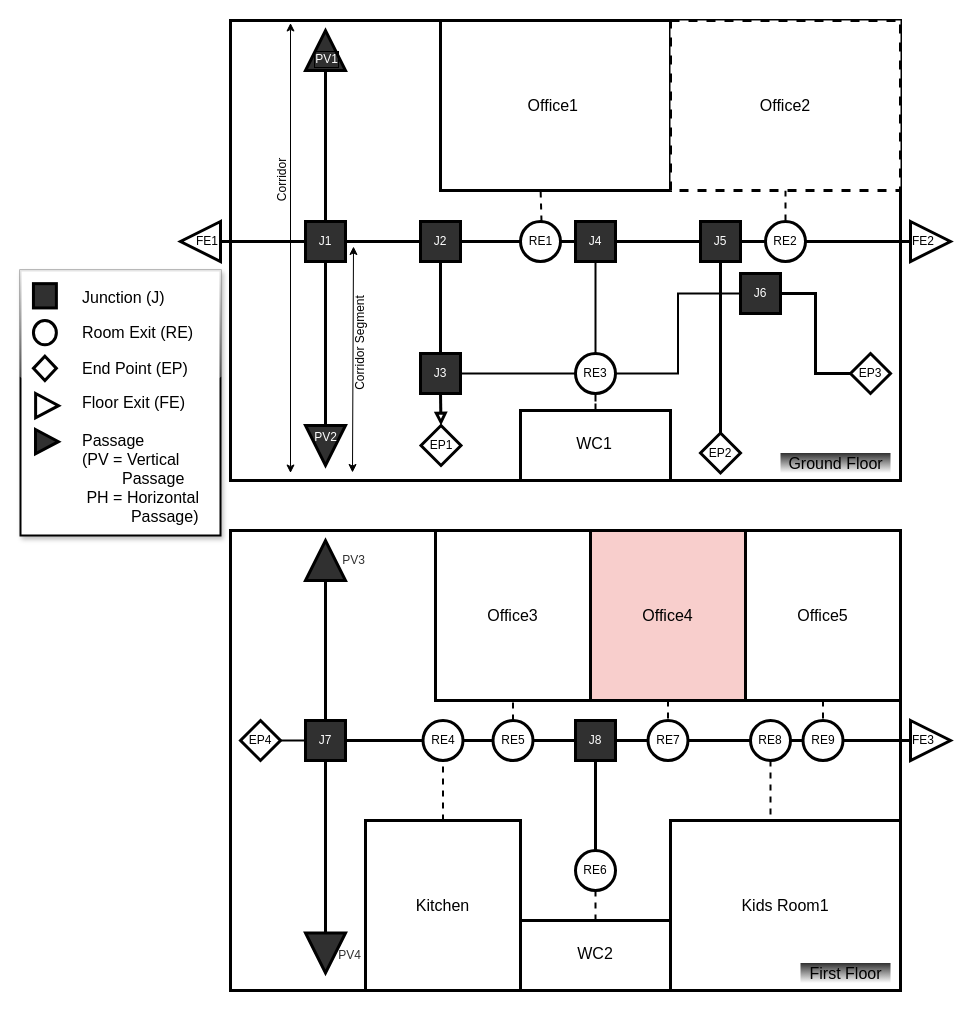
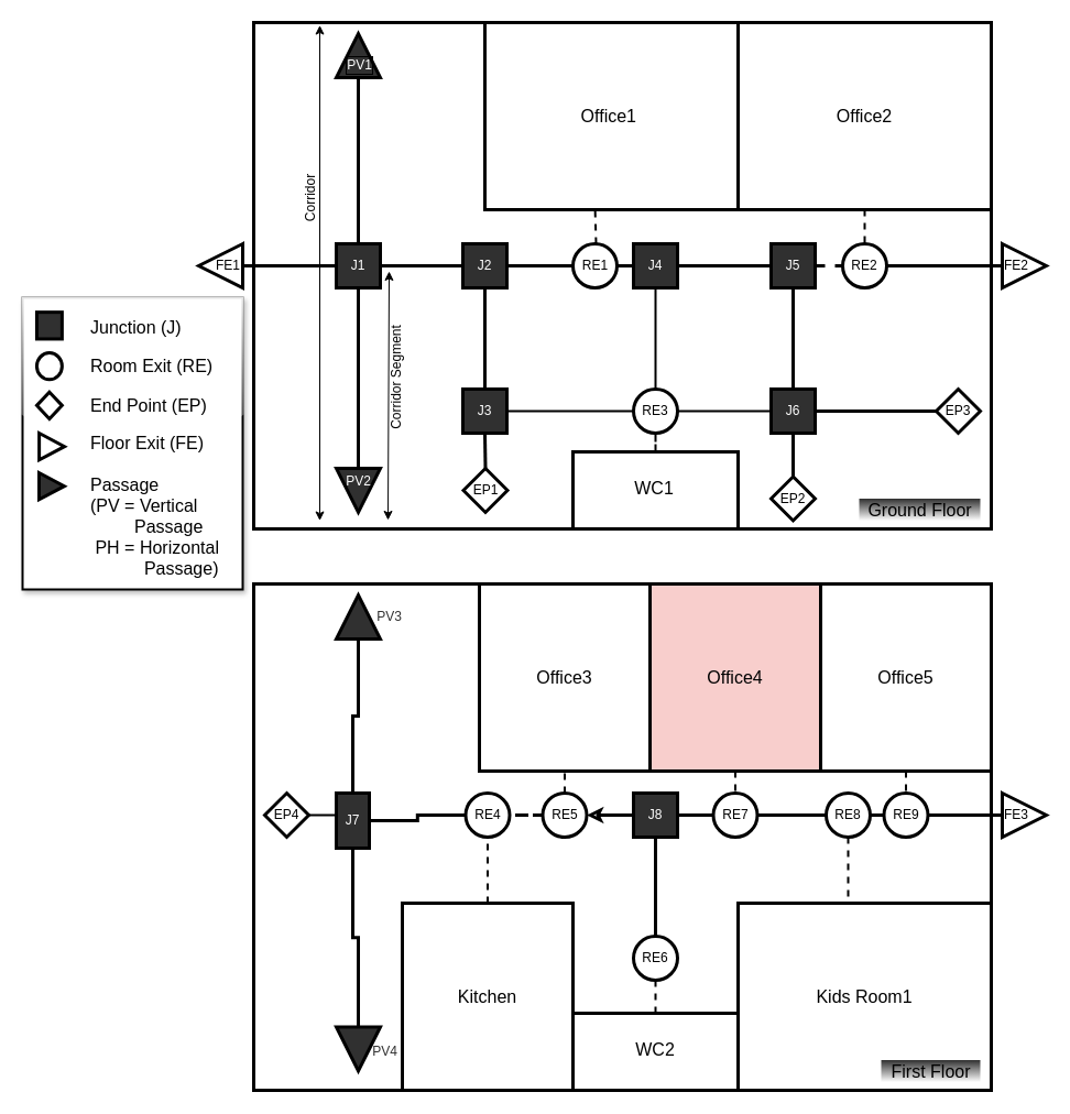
- <mxCell id="5" value="&lt;span style=&quot;font-size: 16px&quot;&gt;Office2&lt;/span&gt;" style="rounded=0;whiteSpace=wrap;html=1;fillColor=#ffffff;strokeWidth=3;dashed=1;" parent="1" vertex="1"><mxGeometry x="670" y="20" width="230" height="170" as="geometry" /></mxCell>
+ <mxCell id="5" value="&lt;span style=&quot;font-size: 16px&quot;&gt;Office2&lt;/span&gt;" style="rounded=0;whiteSpace=wrap;html=1;fillColor=#ffffff;strokeWidth=3;" parent="1" vertex="1"><mxGeometry x="670" y="20" width="230" height="170" as="geometry" /></mxCell>
- <mxCell id="39" style="edgeStyle=orthogonalEdgeStyle;rounded=0;orthogonalLoop=1;jettySize=auto;html=1;exitX=1;exitY=0.5;exitDx=0;exitDy=0;entryX=0;entryY=0.5;entryDx=0;entryDy=0;endArrow=none;endFill=0;strokeWidth=3;fontSize=12;" parent="1" source="52" target="44" edge="1"><mxGeometry relative="1" as="geometry" /></mxCell>
+ <mxCell id="39" style="edgeStyle=orthogonalEdgeStyle;rounded=0;orthogonalLoop=1;jettySize=auto;html=1;exitX=1;exitY=0.5;exitDx=0;exitDy=0;entryX=0;entryY=0.5;entryDx=0;entryDy=0;endArrow=none;endFill=0;strokeWidth=3;fontSize=12;dashed=1;" parent="1" source="52" target="44" edge="1"><mxGeometry relative="1" as="geometry" /></mxCell>
- <mxCell id="64" value="J6" style="whiteSpace=wrap;html=1;aspect=fixed;strokeColor=#000000;strokeWidth=3;fillColor=#303030;gradientColor=none;fontSize=12;fontColor=#FFFFFF;" parent="1" vertex="1"><mxGeometry x="740" y="273" width="40" height="40" as="geometry" /></mxCell>
+ <mxCell id="64" value="J6" style="whiteSpace=wrap;html=1;aspect=fixed;strokeColor=#000000;strokeWidth=3;fillColor=#303030;gradientColor=none;fontSize=12;fontColor=#FFFFFF;" parent="1" vertex="1"><mxGeometry x="700" y="353" width="40" height="40" as="geometry" /></mxCell>
- <mxCell id="66" style="edgeStyle=orthogonalEdgeStyle;rounded=0;orthogonalLoop=1;jettySize=auto;html=1;exitX=0.5;exitY=1;exitDx=0;exitDy=0;entryX=0.5;entryY=0;entryDx=0;entryDy=0;endArrow=block;endFill=0;strokeWidth=3;fontSize=12;" parent="1" source="78" target="68" edge="1"><mxGeometry relative="1" as="geometry" /></mxCell>
+ <mxCell id="66" style="edgeStyle=orthogonalEdgeStyle;rounded=0;orthogonalLoop=1;jettySize=auto;html=1;exitX=0.5;exitY=1;exitDx=0;exitDy=0;entryX=0.5;entryY=0;entryDx=0;entryDy=0;endArrow=none;endFill=0;strokeWidth=3;fontSize=12;" parent="1" source="78" target="68" edge="1"><mxGeometry relative="1" as="geometry" /></mxCell>
- <mxCell id="56" value="J7" style="whiteSpace=wrap;html=1;aspect=fixed;strokeColor=#000000;strokeWidth=3;fillColor=#303030;gradientColor=none;fontSize=12;fontColor=#FFFFFF;" parent="1" vertex="1"><mxGeometry x="305" y="720" width="40" height="40" as="geometry" /></mxCell>
+ <mxCell id="56" value="J7" style="whiteSpace=wrap;html=1;aspect=fixed;strokeColor=#000000;strokeWidth=3;fillColor=#303030;gradientColor=none;fontSize=12;fontColor=#FFFFFF;" parent="1" vertex="1"><mxGeometry x="305" y="720" width="30" height="50" as="geometry" /></mxCell>
- <mxCell id="20" style="edgeStyle=orthogonalEdgeStyle;rounded=0;orthogonalLoop=1;jettySize=auto;html=1;exitX=0;exitY=0.5;exitDx=0;exitDy=0;endArrow=none;endFill=0;strokeWidth=3;fontSize=12;" parent="1" source="22" target="30" edge="1"><mxGeometry relative="1" as="geometry" /></mxCell>
+ <mxCell id="20" style="edgeStyle=orthogonalEdgeStyle;rounded=0;orthogonalLoop=1;jettySize=auto;html=1;exitX=0;exitY=0.5;exitDx=0;exitDy=0;endArrow=none;endFill=0;strokeWidth=3;fontSize=12;dashed=1;" parent="1" source="22" target="30" edge="1"><mxGeometry relative="1" as="geometry" /></mxCell>
- <mxCell id="23" style="edgeStyle=orthogonalEdgeStyle;rounded=0;orthogonalLoop=1;jettySize=auto;html=1;exitX=0;exitY=0.5;exitDx=0;exitDy=0;entryX=1;entryY=0.5;entryDx=0;entryDy=0;endArrow=none;endFill=0;strokeWidth=3;fontSize=12;" parent="1" source="59" target="22" edge="1"><mxGeometry relative="1" as="geometry" /></mxCell>
+ <mxCell id="23" style="edgeStyle=orthogonalEdgeStyle;rounded=0;orthogonalLoop=1;jettySize=auto;html=1;exitX=0;exitY=0.5;exitDx=0;exitDy=0;entryX=1;entryY=0.5;entryDx=0;entryDy=0;endArrow=classic;endFill=0;strokeWidth=3;fontSize=12;" parent="1" source="59" target="22" edge="1"><mxGeometry relative="1" as="geometry" /></mxCell>
